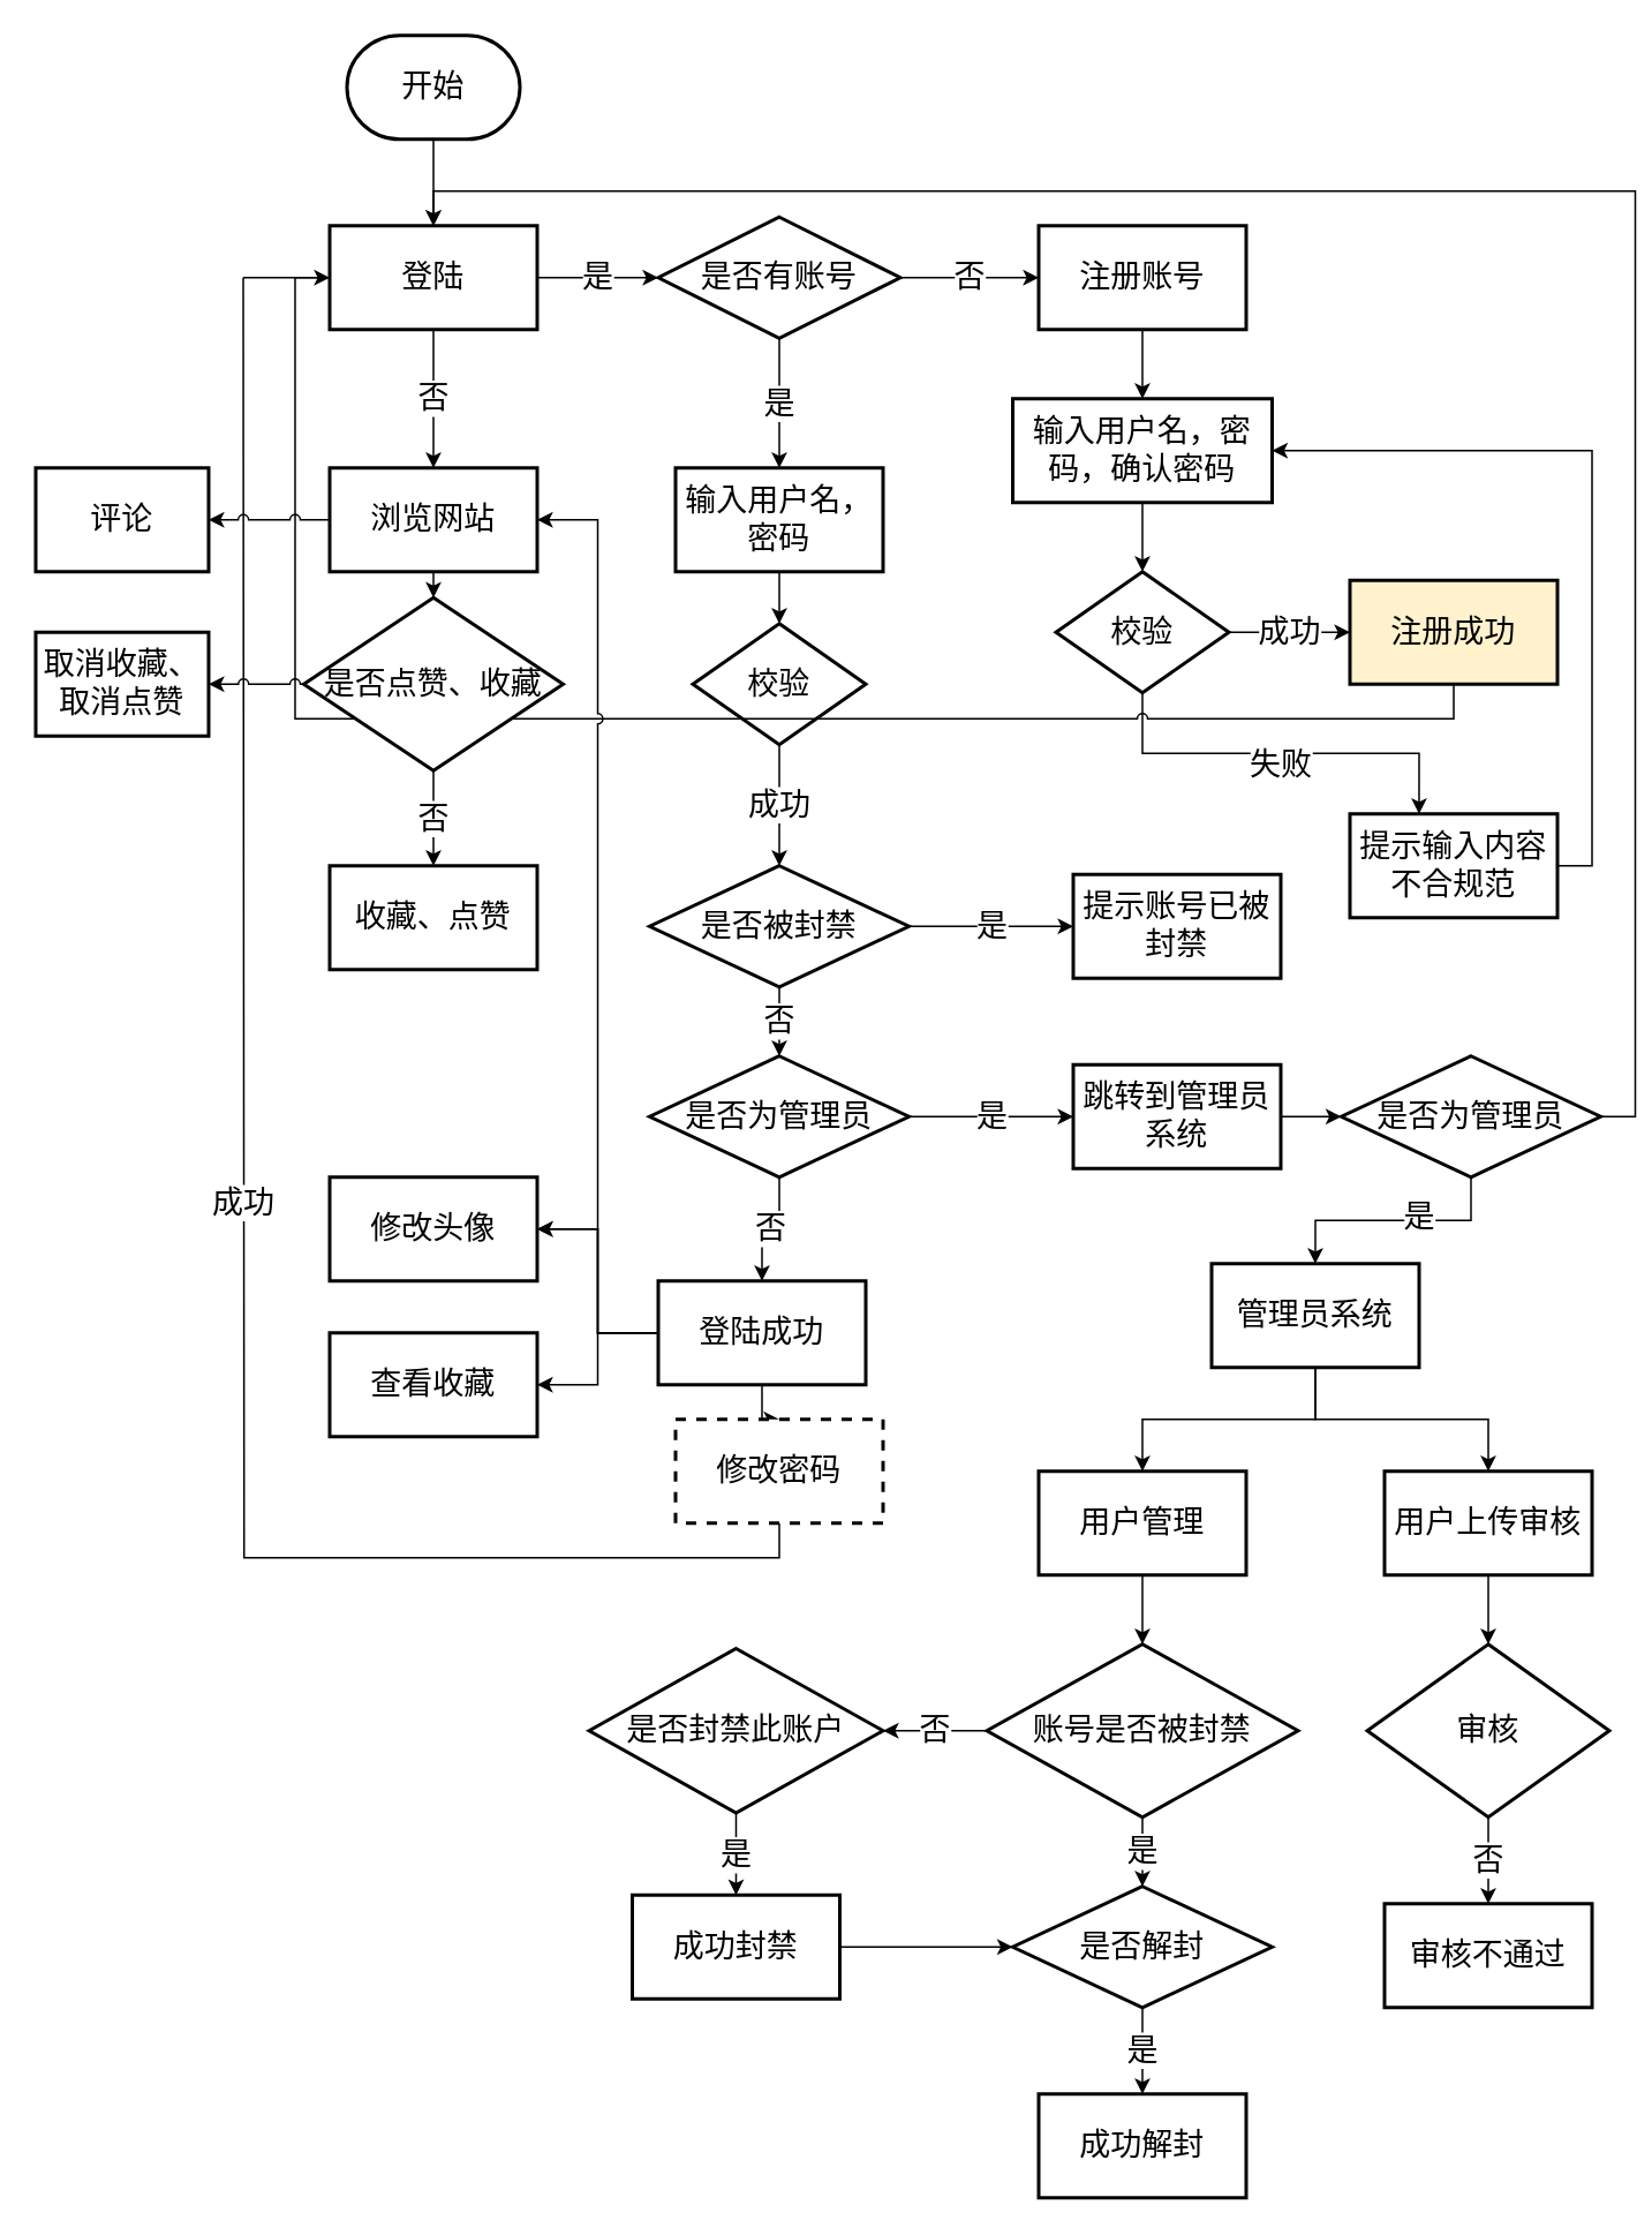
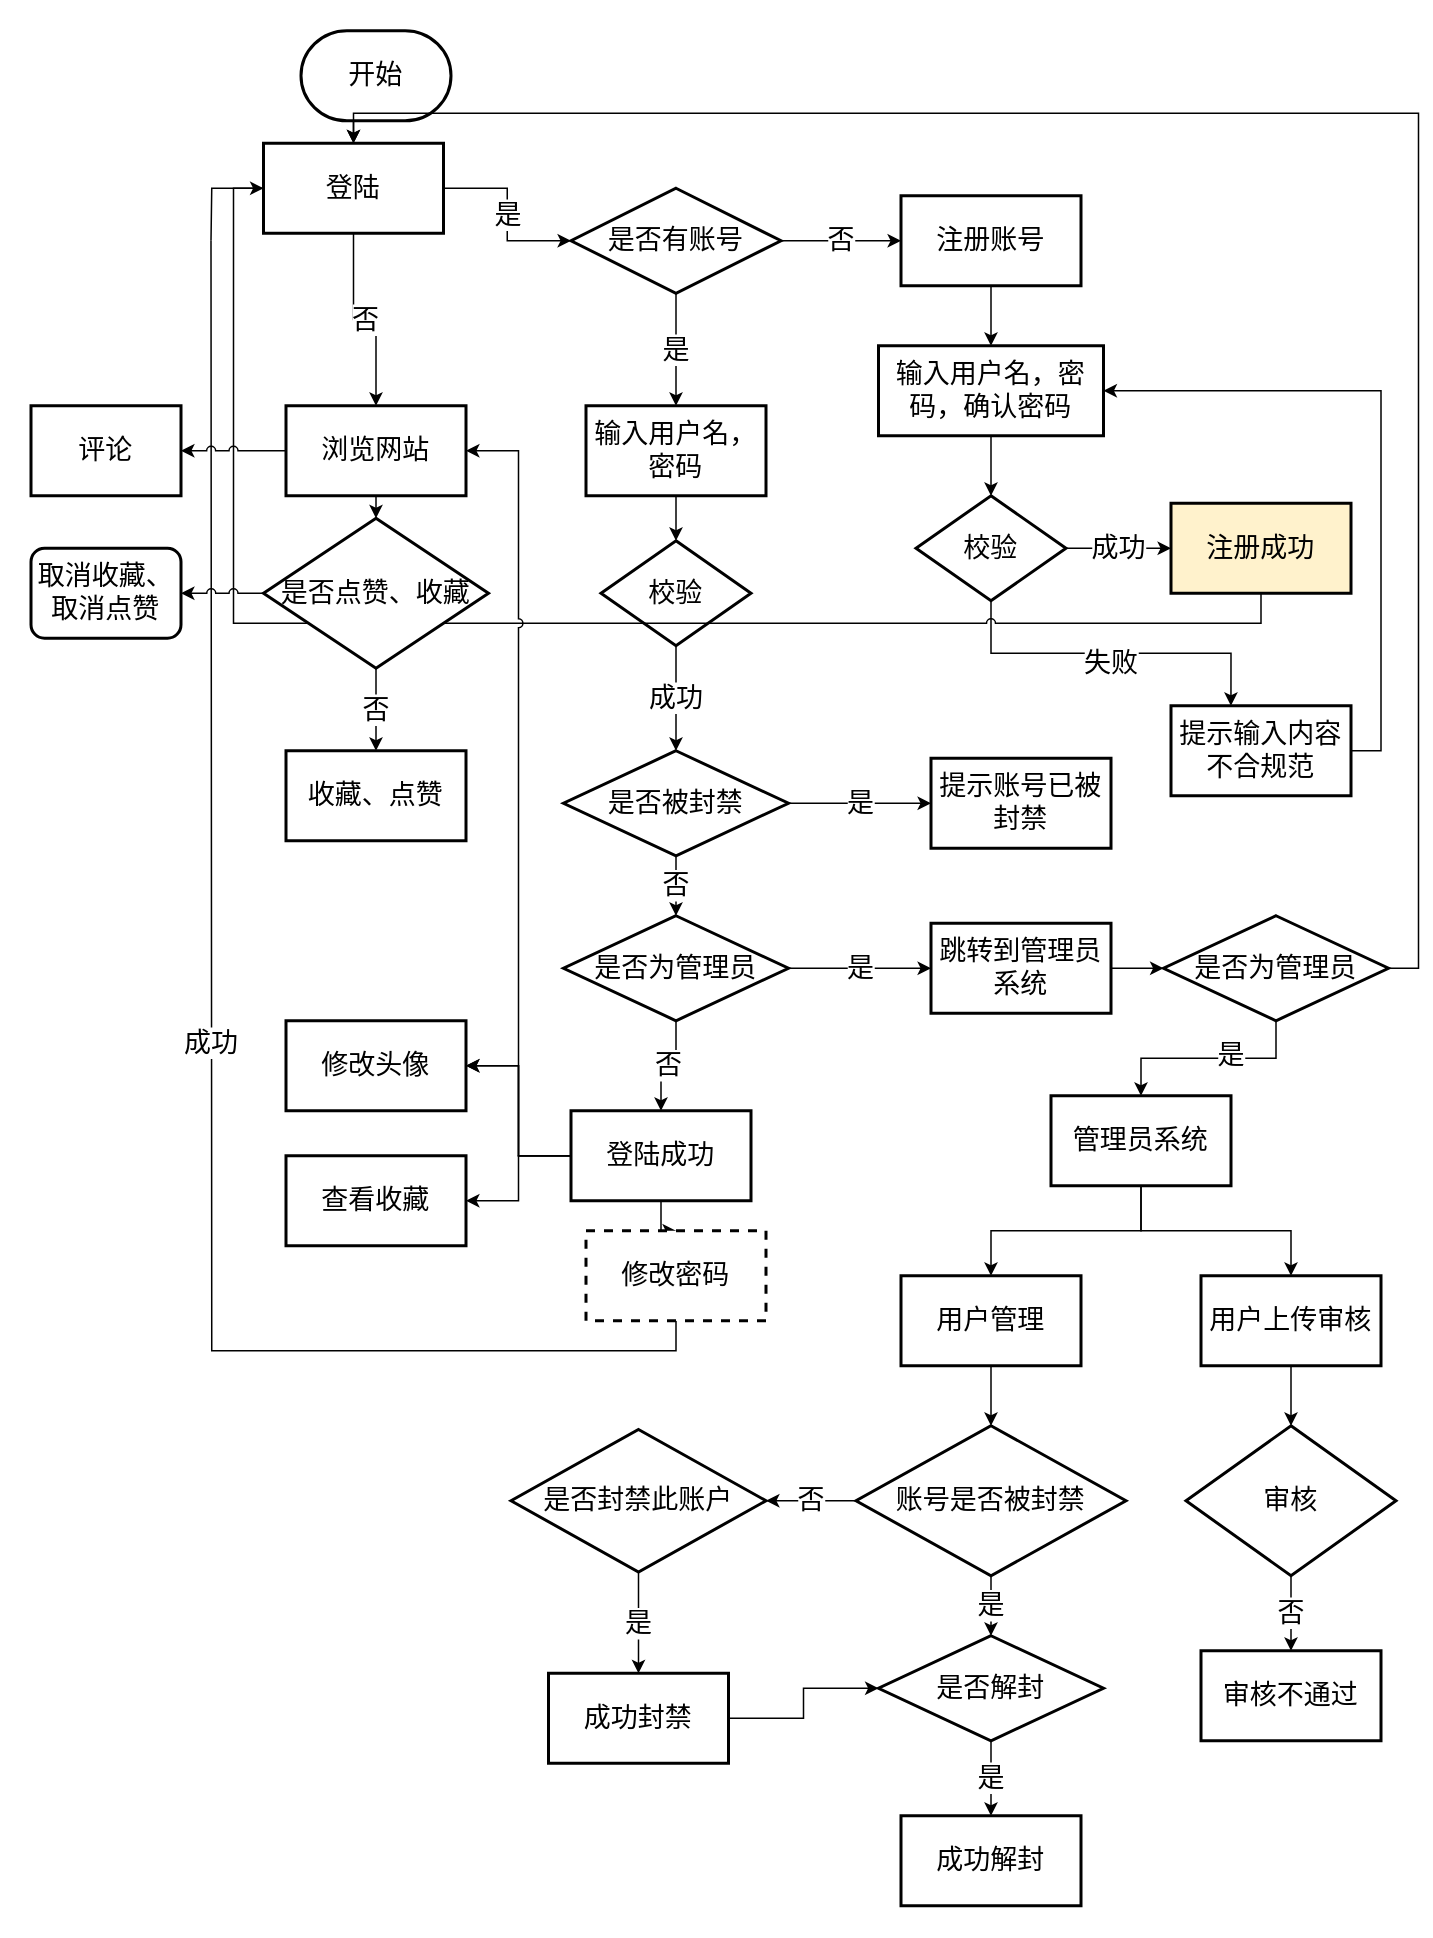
- <mxCell id="5" value="&lt;font style=&quot;font-size: 18px&quot;&gt;登陆&lt;/font&gt;" style="rounded=0;whiteSpace=wrap;html=1;strokeWidth=2;fontSize=18;" vertex="1" parent="1"><mxGeometry x="190" y="130" width="120" height="60" as="geometry" /></mxCell>
+ <mxCell id="5" value="&lt;font style=&quot;font-size: 18px&quot;&gt;登陆&lt;/font&gt;" style="rounded=0;whiteSpace=wrap;html=1;strokeWidth=2;fontSize=18;" vertex="1" parent="1"><mxGeometry x="175" y="95" width="120" height="60" as="geometry" /></mxCell>
- <mxCell id="61" value="取消收藏、取消点赞" style="whiteSpace=wrap;html=1;fontSize=18;strokeWidth=2;" vertex="1" parent="1"><mxGeometry x="20" y="365" width="100" height="60" as="geometry" /></mxCell>
+ <mxCell id="61" value="取消收藏、取消点赞" style="whiteSpace=wrap;html=1;fontSize=18;strokeWidth=2;rounded=1;" vertex="1" parent="1"><mxGeometry x="20" y="365" width="100" height="60" as="geometry" /></mxCell>
- <mxCell id="73" value="成功封禁" style="whiteSpace=wrap;html=1;fontSize=18;strokeWidth=2;" vertex="1" parent="1"><mxGeometry x="365" y="1095" width="120" height="60" as="geometry" /></mxCell>
+ <mxCell id="73" value="成功封禁" style="whiteSpace=wrap;html=1;fontSize=18;strokeWidth=2;" vertex="1" parent="1"><mxGeometry x="365" y="1115" width="120" height="60" as="geometry" /></mxCell>
